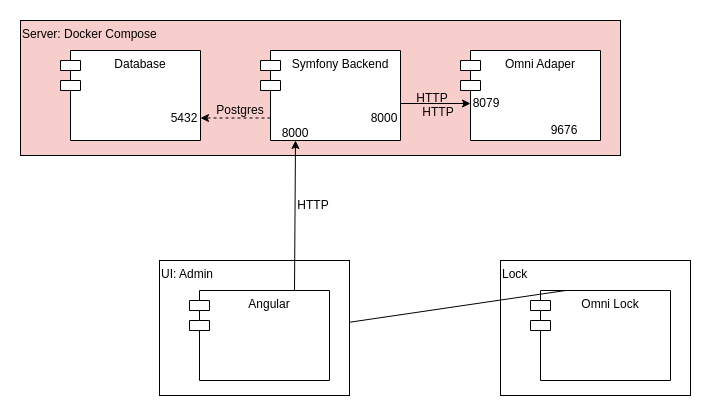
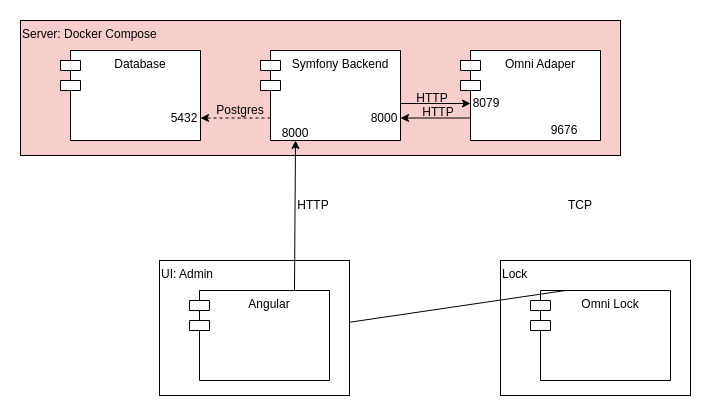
+ <mxCell id="13" value="" style="endArrow=classic;html=1;rounded=0;entryX=1;entryY=0.75;entryDx=0;entryDy=0;exitX=0;exitY=0.75;exitDx=10;exitDy=0;exitPerimeter=0;" edge="1" parent="1" source="5" target="9"><mxGeometry width="50" height="50" relative="1" as="geometry"><mxPoint x="290" y="230" as="sourcePoint" /><mxPoint x="340" y="180" as="targetPoint" /></mxGeometry></mxCell>
+ <mxCell id="16" value="TCP" style="text;html=1;strokeColor=none;fillColor=none;align=center;verticalAlign=middle;whiteSpace=wrap;rounded=0;" vertex="1" parent="1"><mxGeometry x="550" y="190" width="60" height="30" as="geometry" /></mxCell>
